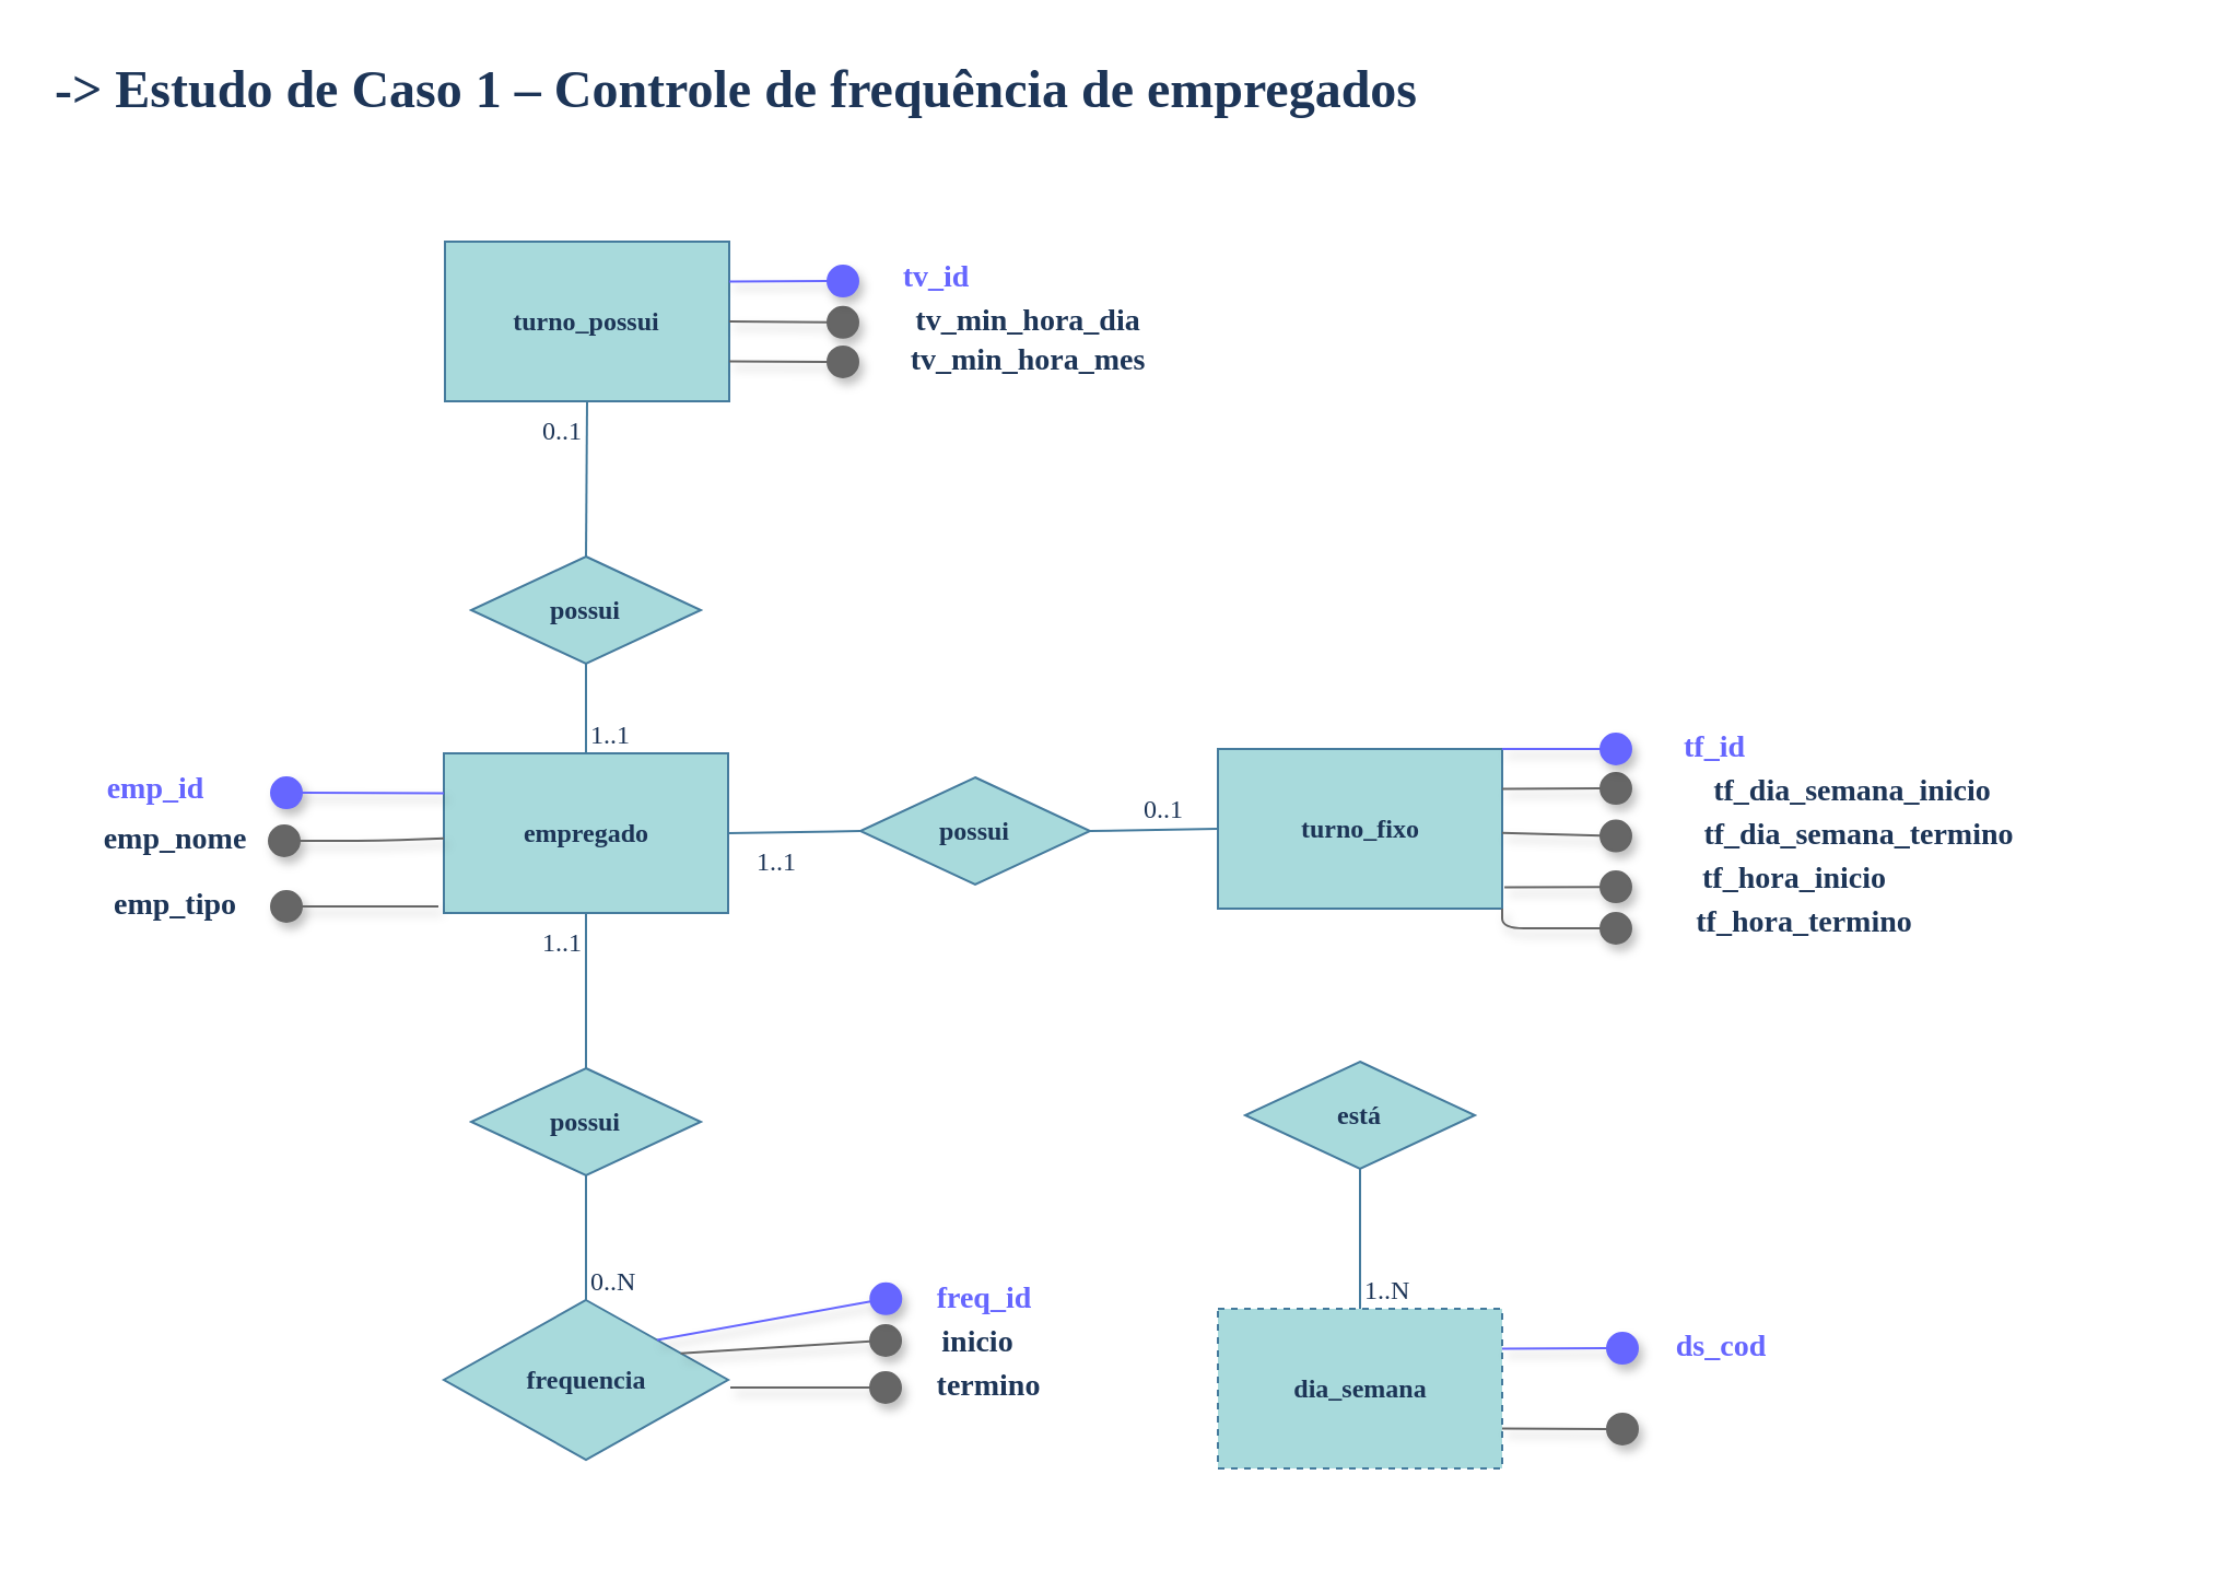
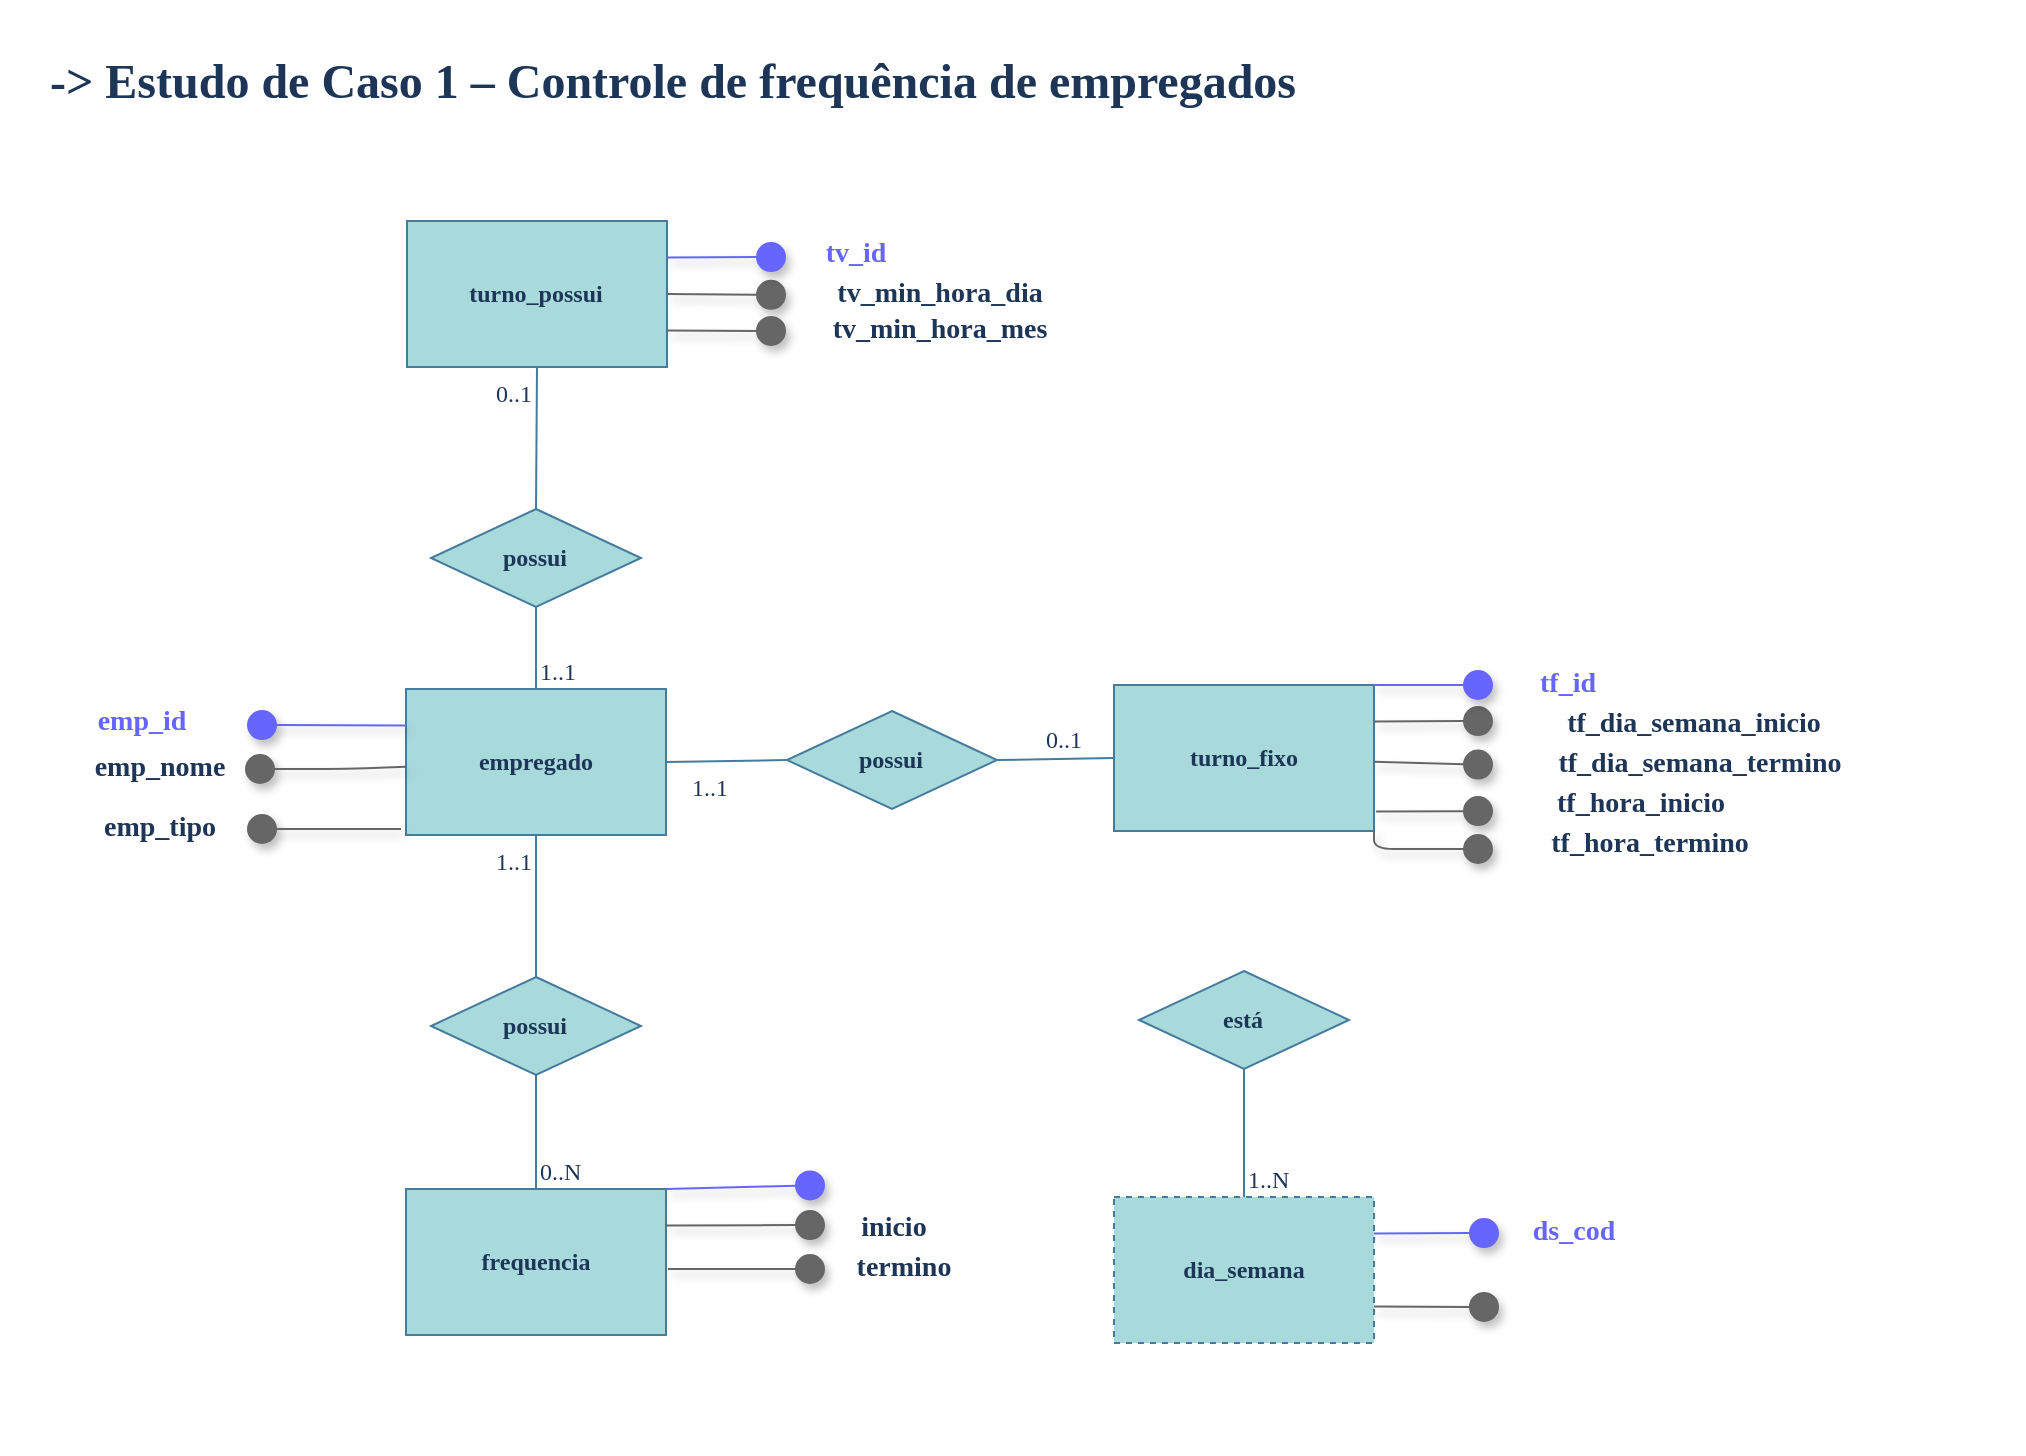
- <mxCell id="13" value="&lt;div style=&quot;font-size: 14px&quot;&gt;&lt;font color=&quot;#6666FF&quot;&gt;freq_id&lt;/font&gt;&lt;/div&gt;" style="text;html=1;strokeColor=none;fillColor=none;align=center;verticalAlign=middle;whiteSpace=wrap;rounded=0;sketch=0;fontColor=#1D3557;fontStyle=1;fontSize=14;fontFamily=fira code;fontSource=https%3A%2F%2Ffonts.googleapis.com%2Fcss%3Ffamily%3Dfira%2Bcode;" parent="12" vertex="1"><mxGeometry x="17" width="40" height="20" as="geometry" /></mxCell>
- <mxCell id="5" value="&lt;div&gt;frequencia&lt;/div&gt;" style="rhombus;whiteSpace=wrap;html=1;sketch=0;fontColor=#1D3557;strokeColor=#457B9D;fillColor=#A8DADC;fontStyle=1;fontFamily=fira code;fontSource=https%3A%2F%2Ffonts.googleapis.com%2Fcss%3Ffamily%3Dfira%2Bcode;" parent="4" vertex="1"><mxGeometry y="10" width="130" height="73" as="geometry" /></mxCell>
+ <mxCell id="5" value="&lt;div&gt;frequencia&lt;/div&gt;" style="rounded=0;whiteSpace=wrap;html=1;sketch=0;fontColor=#1D3557;strokeColor=#457B9D;fillColor=#A8DADC;fontStyle=1;fontFamily=fira code;fontSource=https%3A%2F%2Ffonts.googleapis.com%2Fcss%3Ffamily%3Dfira%2Bcode;" parent="4" vertex="1"><mxGeometry y="10" width="130" height="73" as="geometry" /></mxCell>
